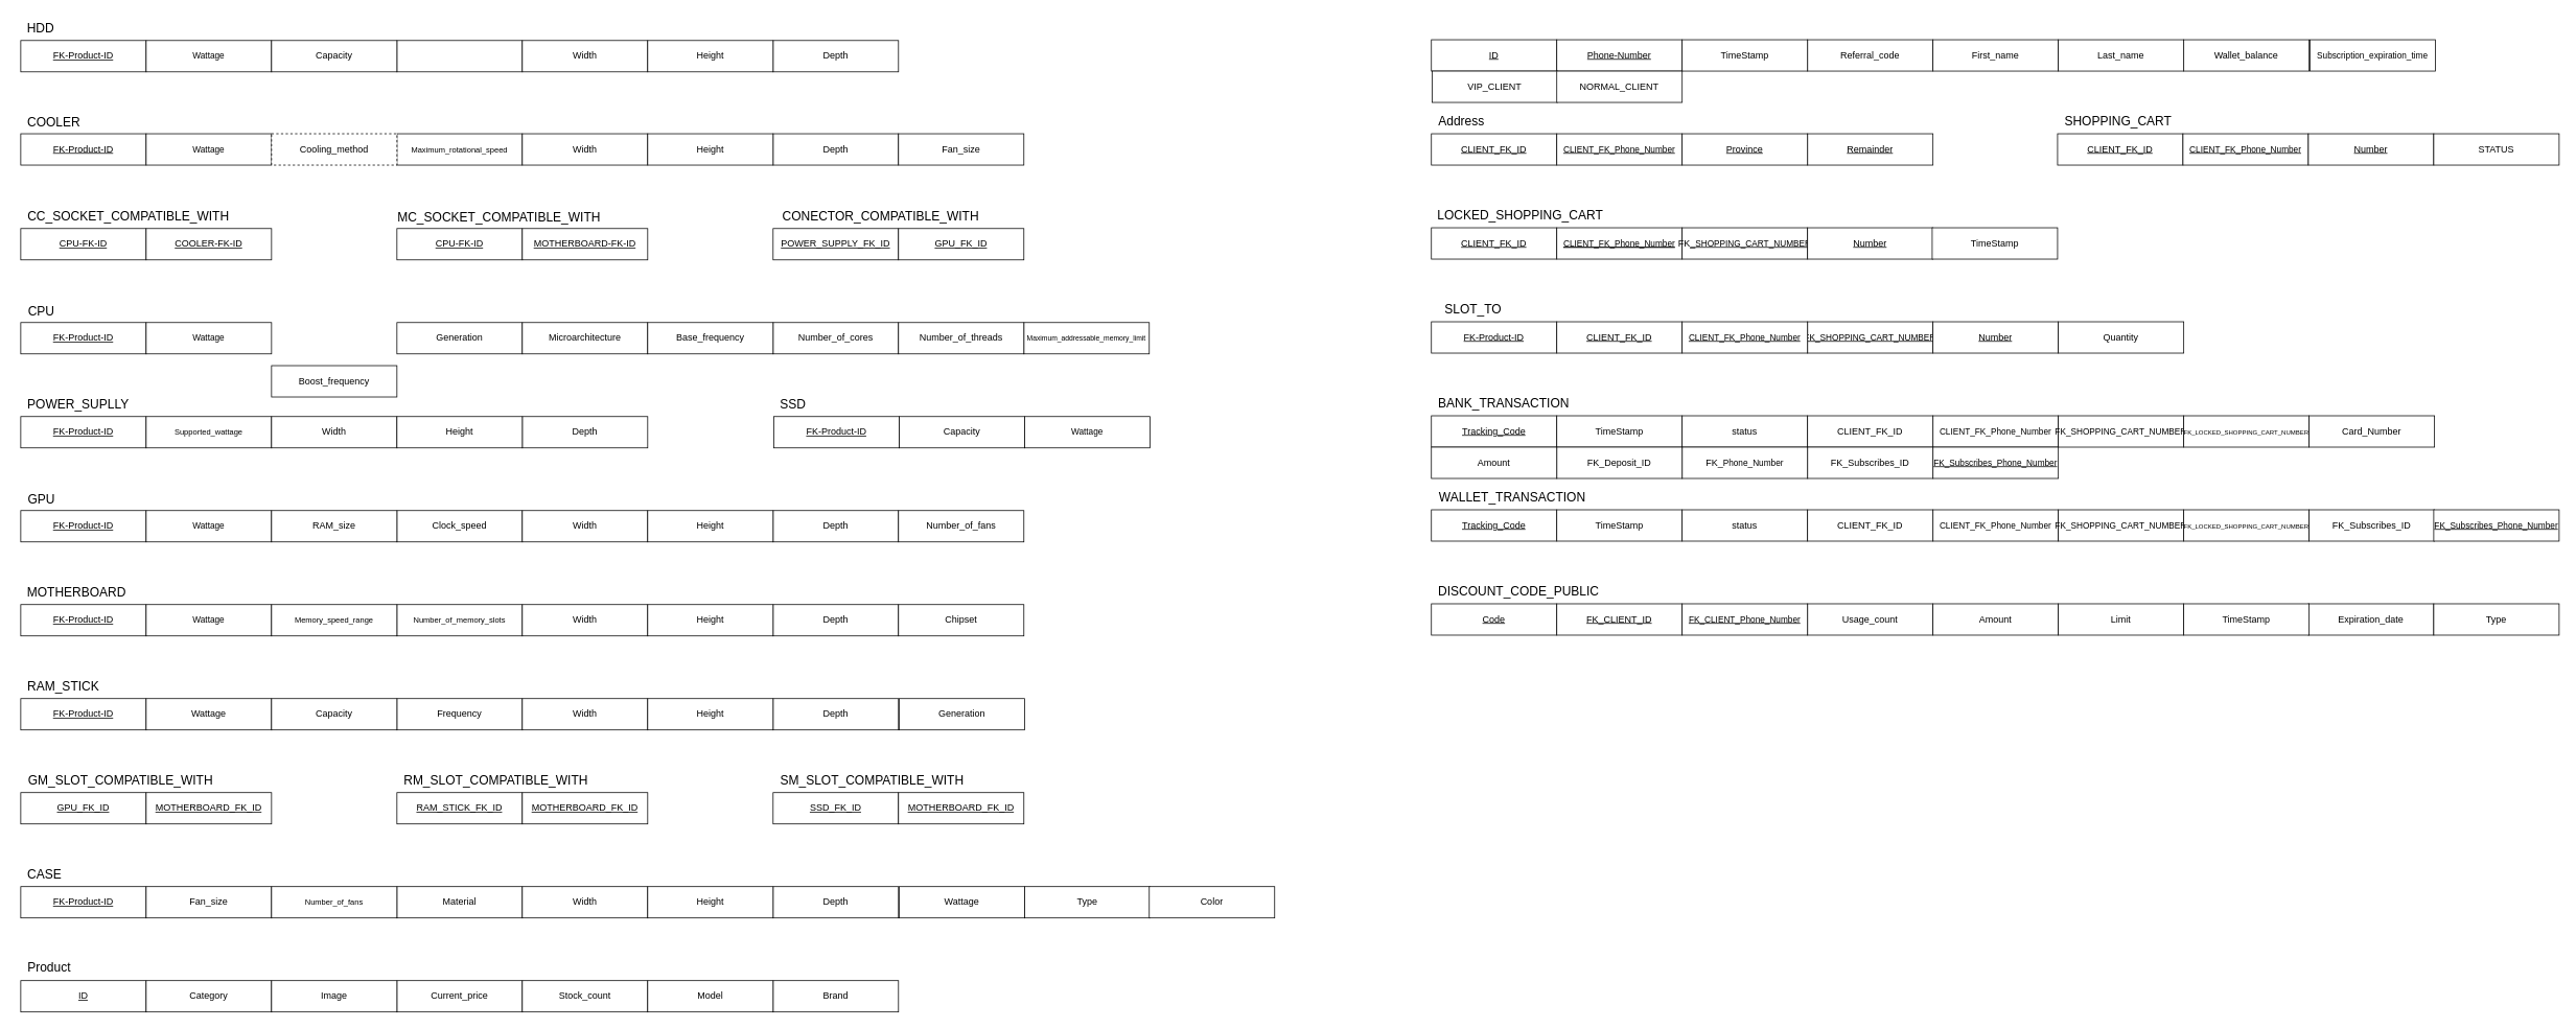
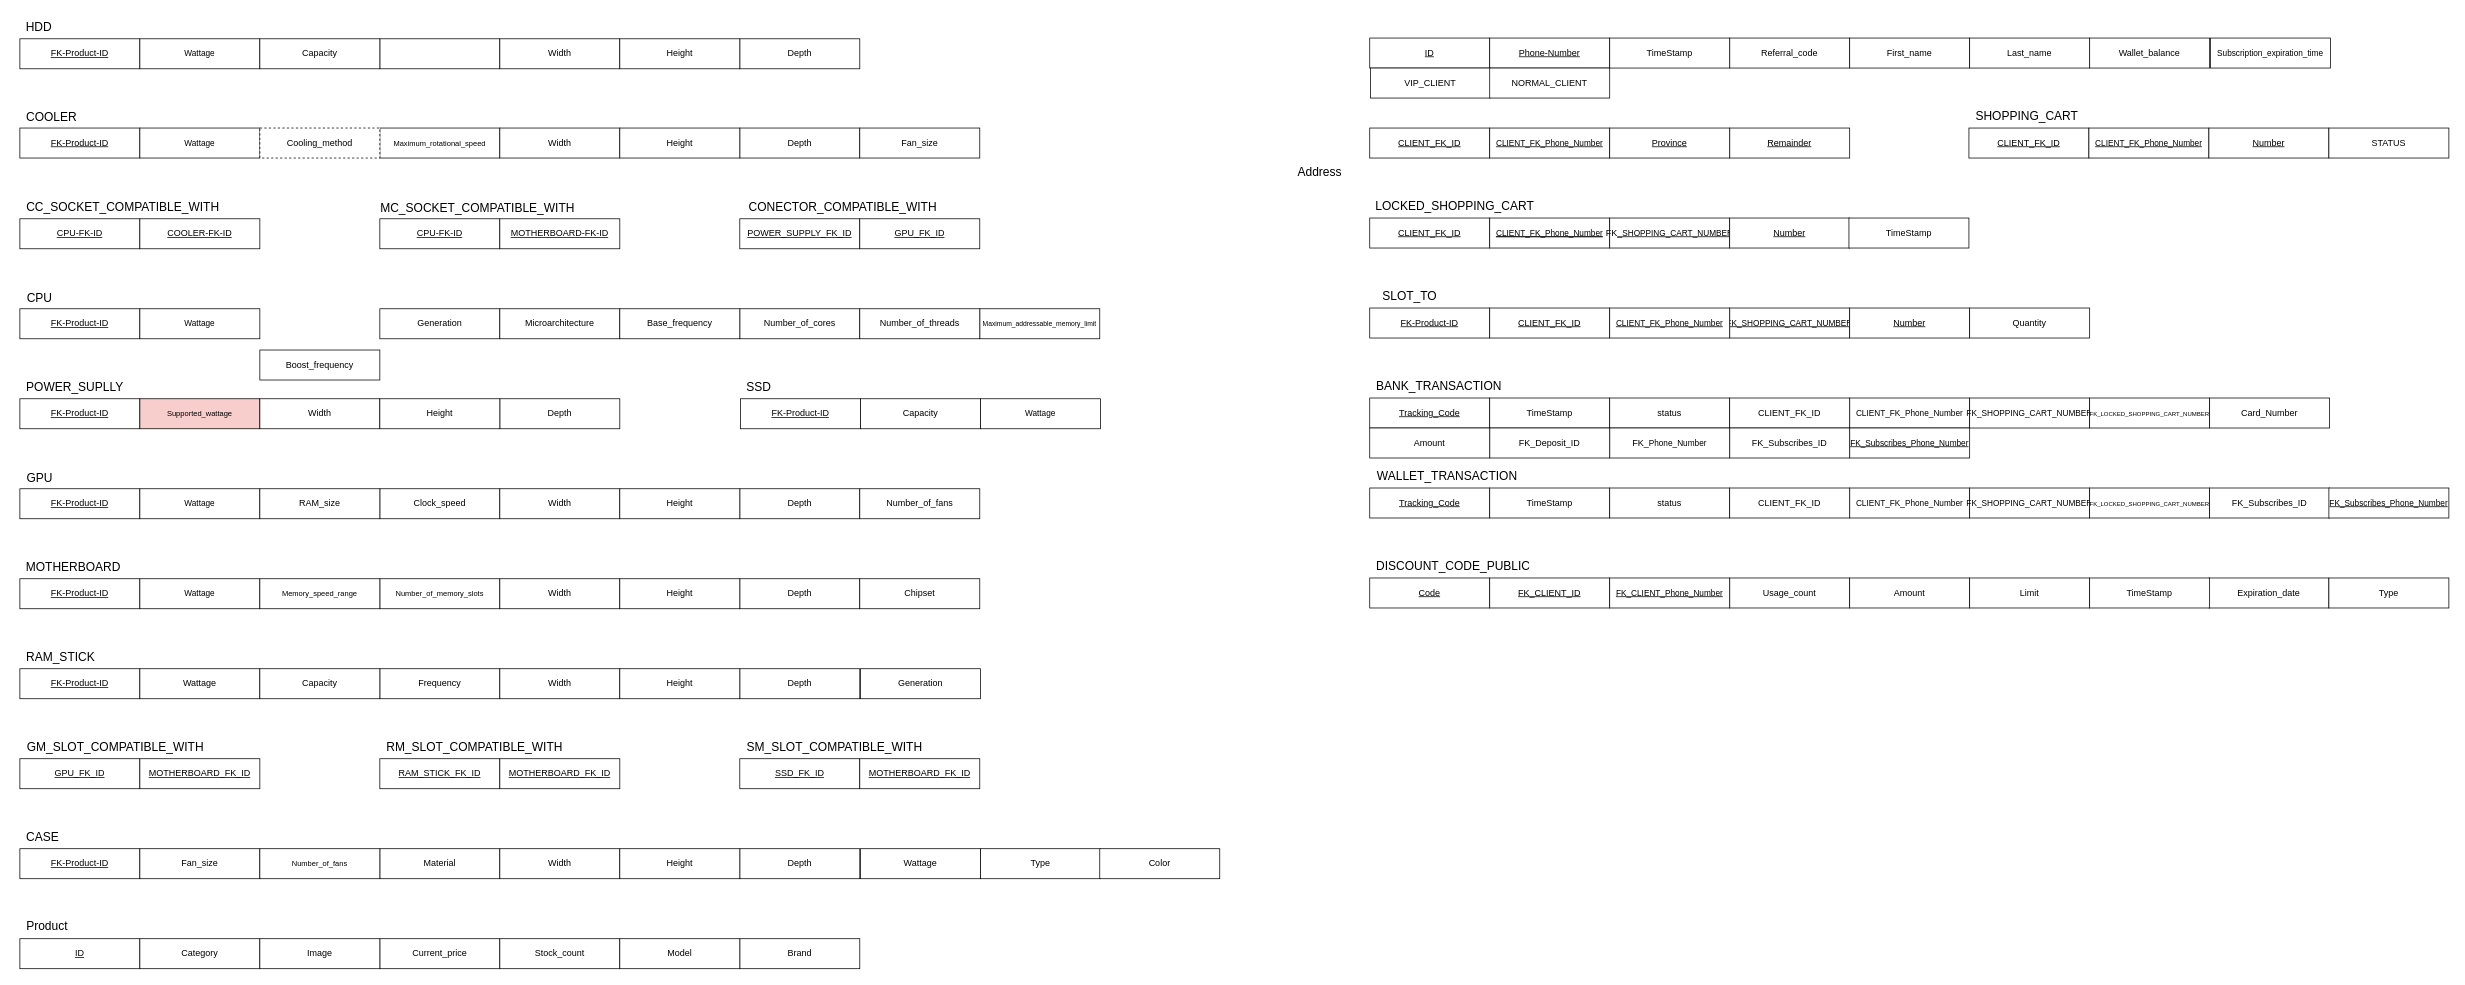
- <mxCell id="111" value="&lt;font style=&quot;font-size: 16px;&quot;&gt;Address&lt;/font&gt;" style="text;html=1;align=center;verticalAlign=middle;resizable=0;points=[];autosize=1;strokeColor=none;fillColor=none;labelBackgroundColor=none;" vertex="1" parent="1"><mxGeometry x="1824" y="139" width="80" height="30" as="geometry" /></mxCell>
+ <mxCell id="111" value="&lt;font style=&quot;font-size: 16px;&quot;&gt;Address&lt;/font&gt;" style="text;html=1;align=center;verticalAlign=middle;resizable=0;points=[];autosize=1;strokeColor=none;fillColor=none;labelBackgroundColor=none;" vertex="1" parent="1"><mxGeometry x="1719" y="214" width="80" height="30" as="geometry" /></mxCell>
- <mxCell id="37" value="&lt;font data-darkreader-inline-bgcolor=&quot;&quot; style=&quot;font-size: 10px; --darkreader-inline-bgcolor: var(--darkreader-background-e1d5e7, #2b2e30);&quot;&gt;Supported_wattage&lt;/font&gt;" style="rounded=0;whiteSpace=wrap;html=1;labelBackgroundColor=none;" vertex="1" parent="1"><mxGeometry x="186" y="531" width="160" height="40" as="geometry" /></mxCell>
+ <mxCell id="37" value="&lt;font data-darkreader-inline-bgcolor=&quot;&quot; style=&quot;font-size: 10px; --darkreader-inline-bgcolor: var(--darkreader-background-e1d5e7, #2b2e30);&quot;&gt;Supported_wattage&lt;/font&gt;" style="rounded=0;whiteSpace=wrap;html=1;labelBackgroundColor=none;fillColor=#f8cecc;" vertex="1" parent="1"><mxGeometry x="186" y="531" width="160" height="40" as="geometry" /></mxCell>
